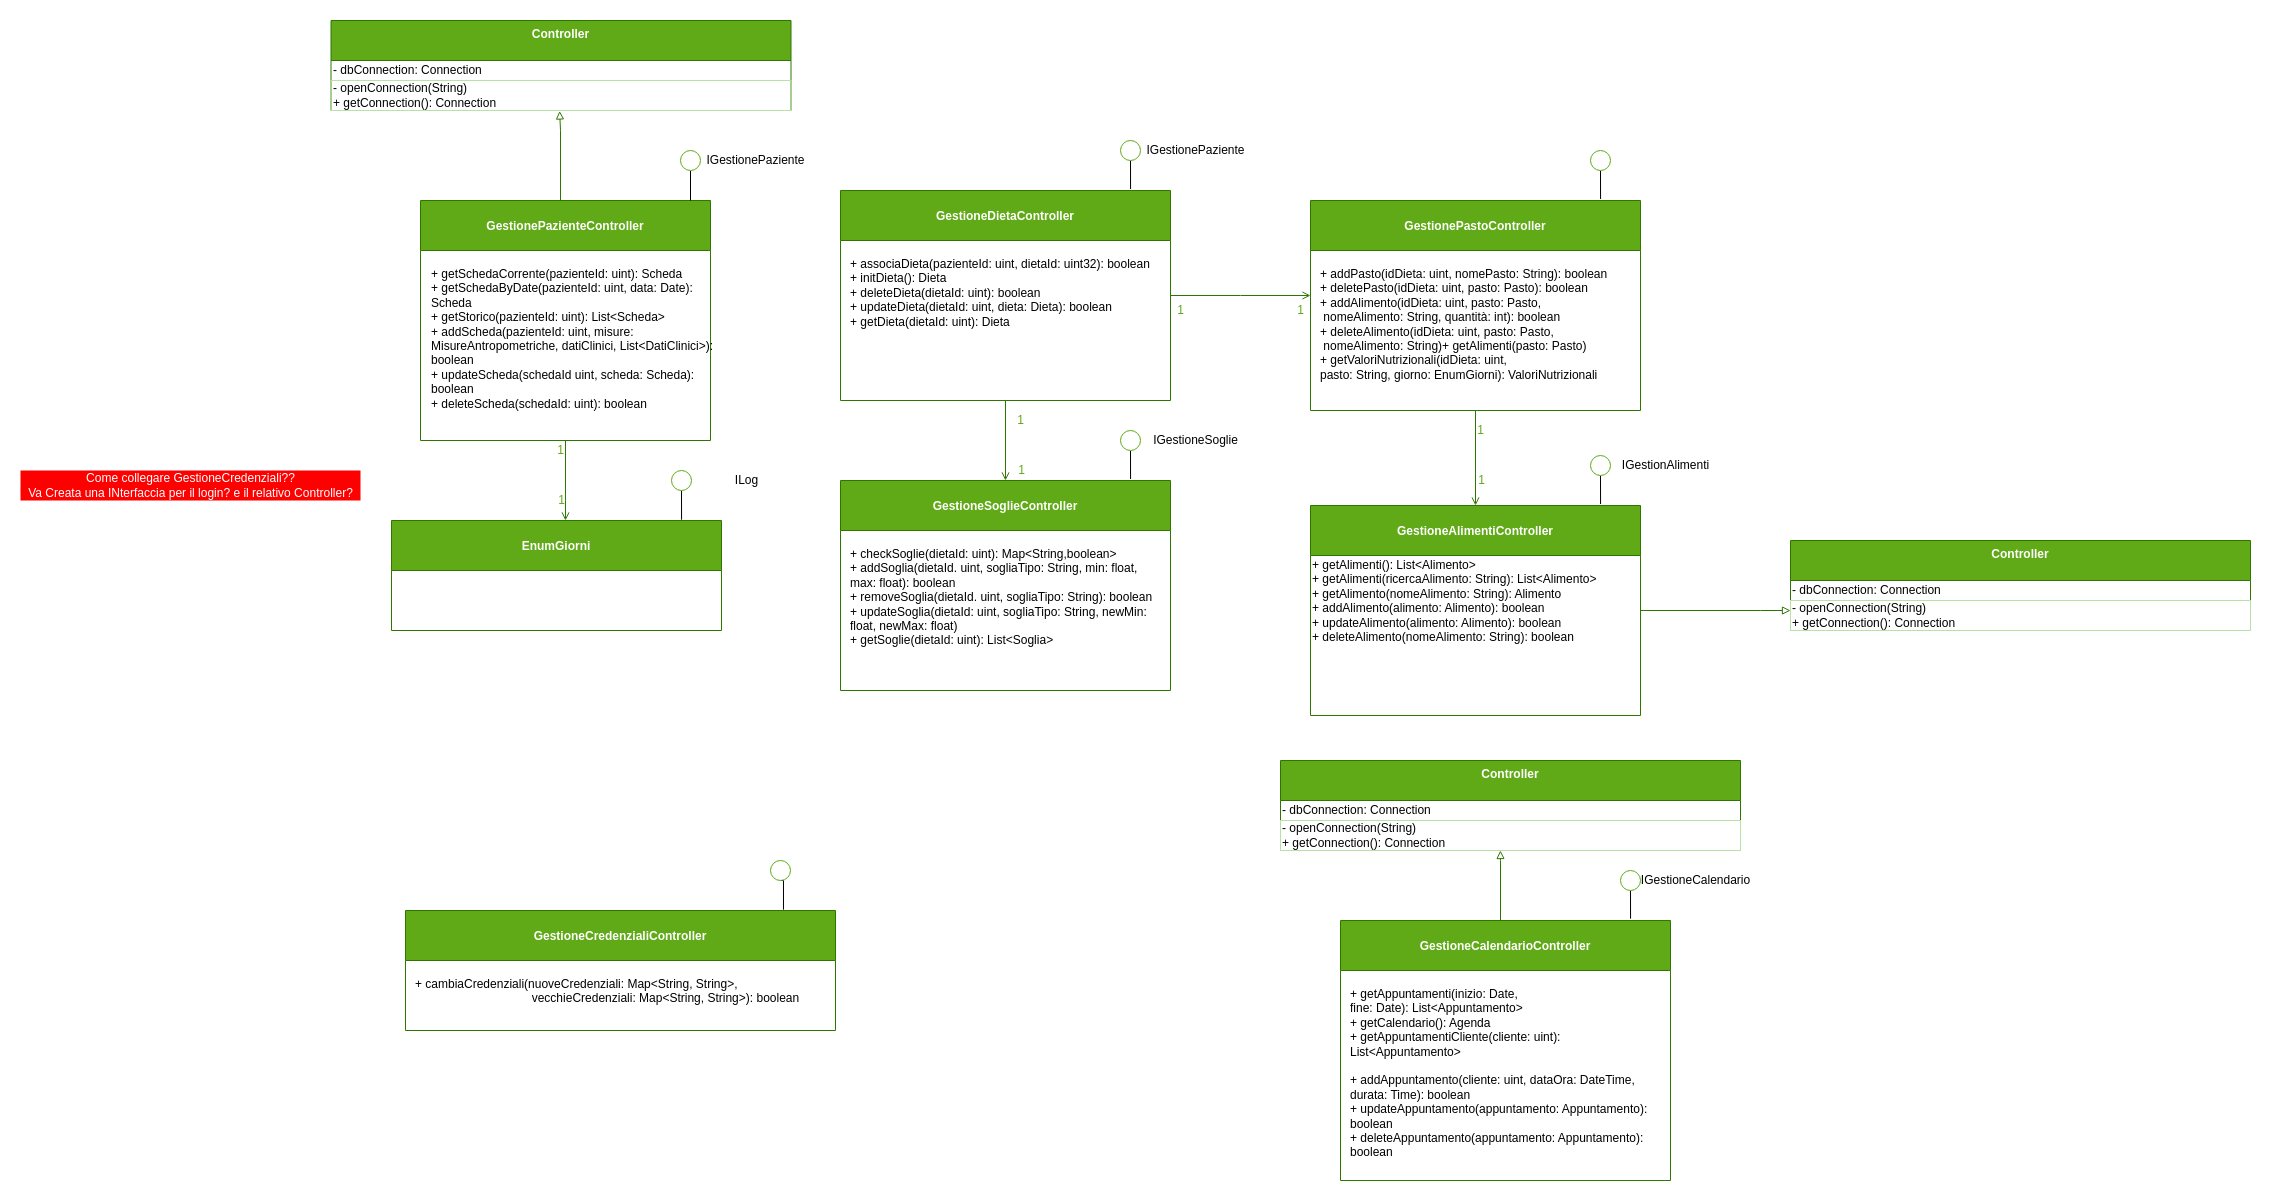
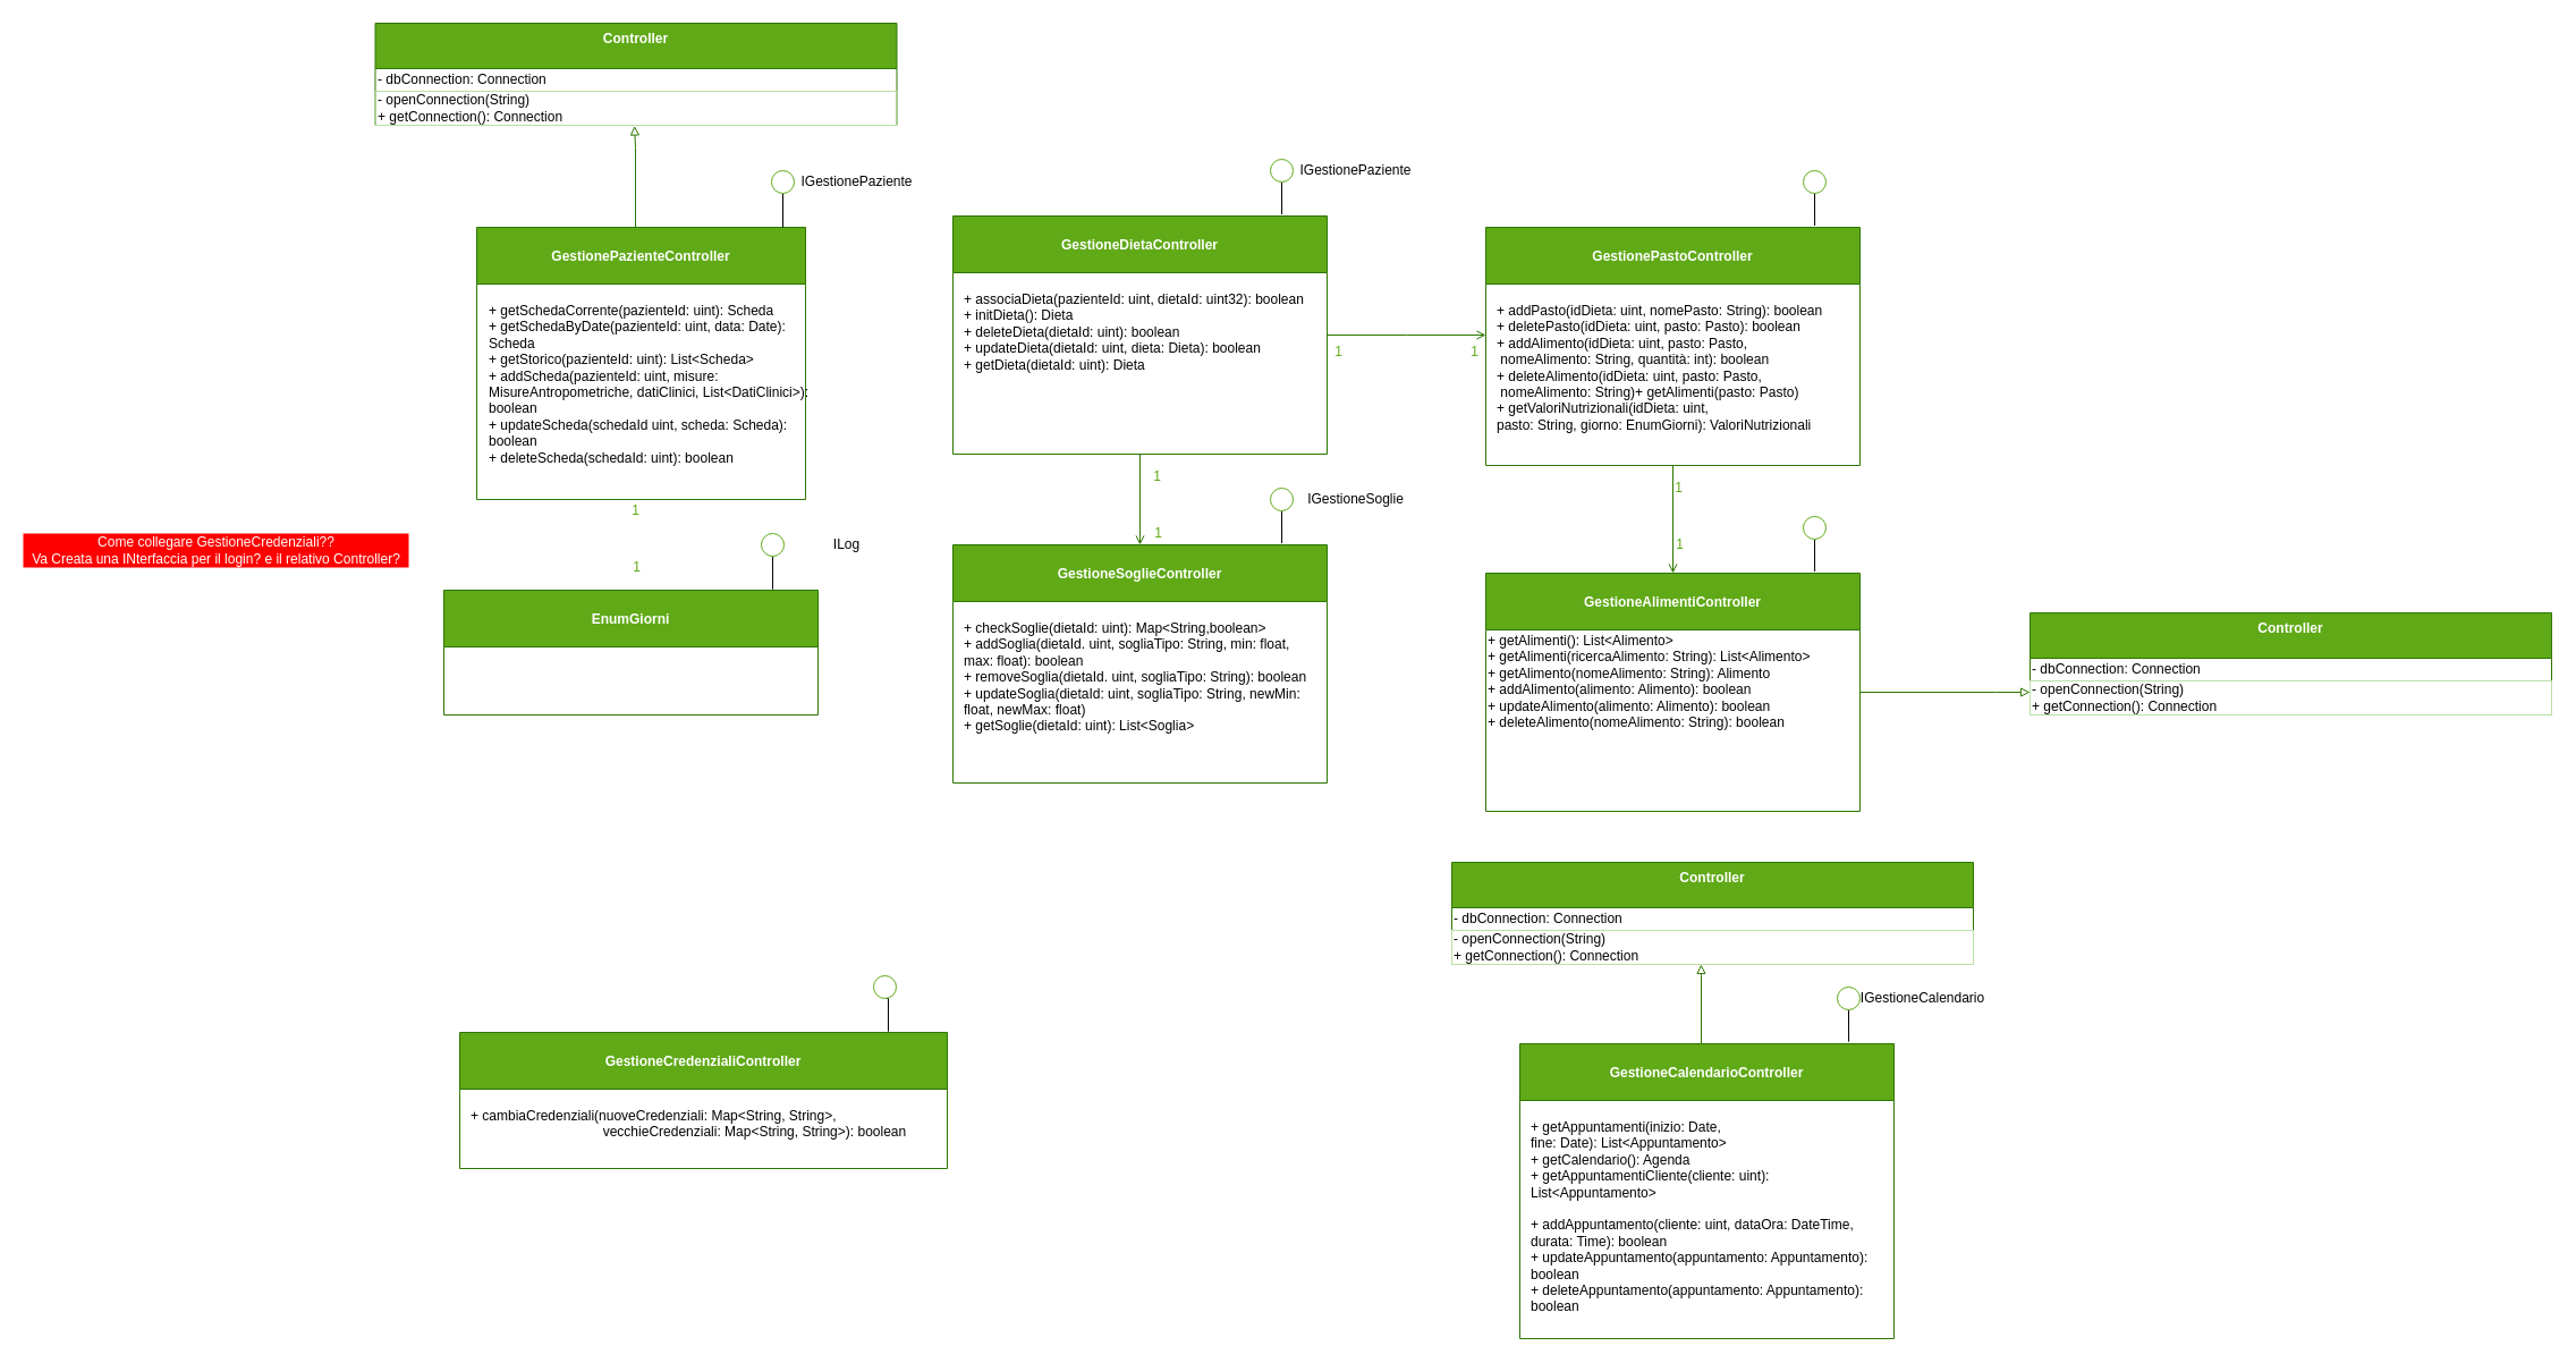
- <mxCell id="33" value="IGestionAlimenti" style="text;html=1;align=center;verticalAlign=middle;resizable=0;points=[];autosize=1;strokeColor=none;fillColor=none;" vertex="1" parent="28"><mxGeometry x="305" width="100" height="20" as="geometry" /></mxCell>
- <mxCell id="59" style="edgeStyle=orthogonalEdgeStyle;rounded=0;orthogonalLoop=1;jettySize=auto;html=1;exitX=0.5;exitY=1;exitDx=0;exitDy=0;fontColor=#60A917;endArrow=open;endFill=0;fillColor=#60a917;strokeColor=#2D7600;" edge="1" parent="1" source="12" target="39"><mxGeometry relative="1" as="geometry"><Array as="points"><mxPoint x="565" y="500" /><mxPoint x="565" y="500" /></Array></mxGeometry></mxCell>
